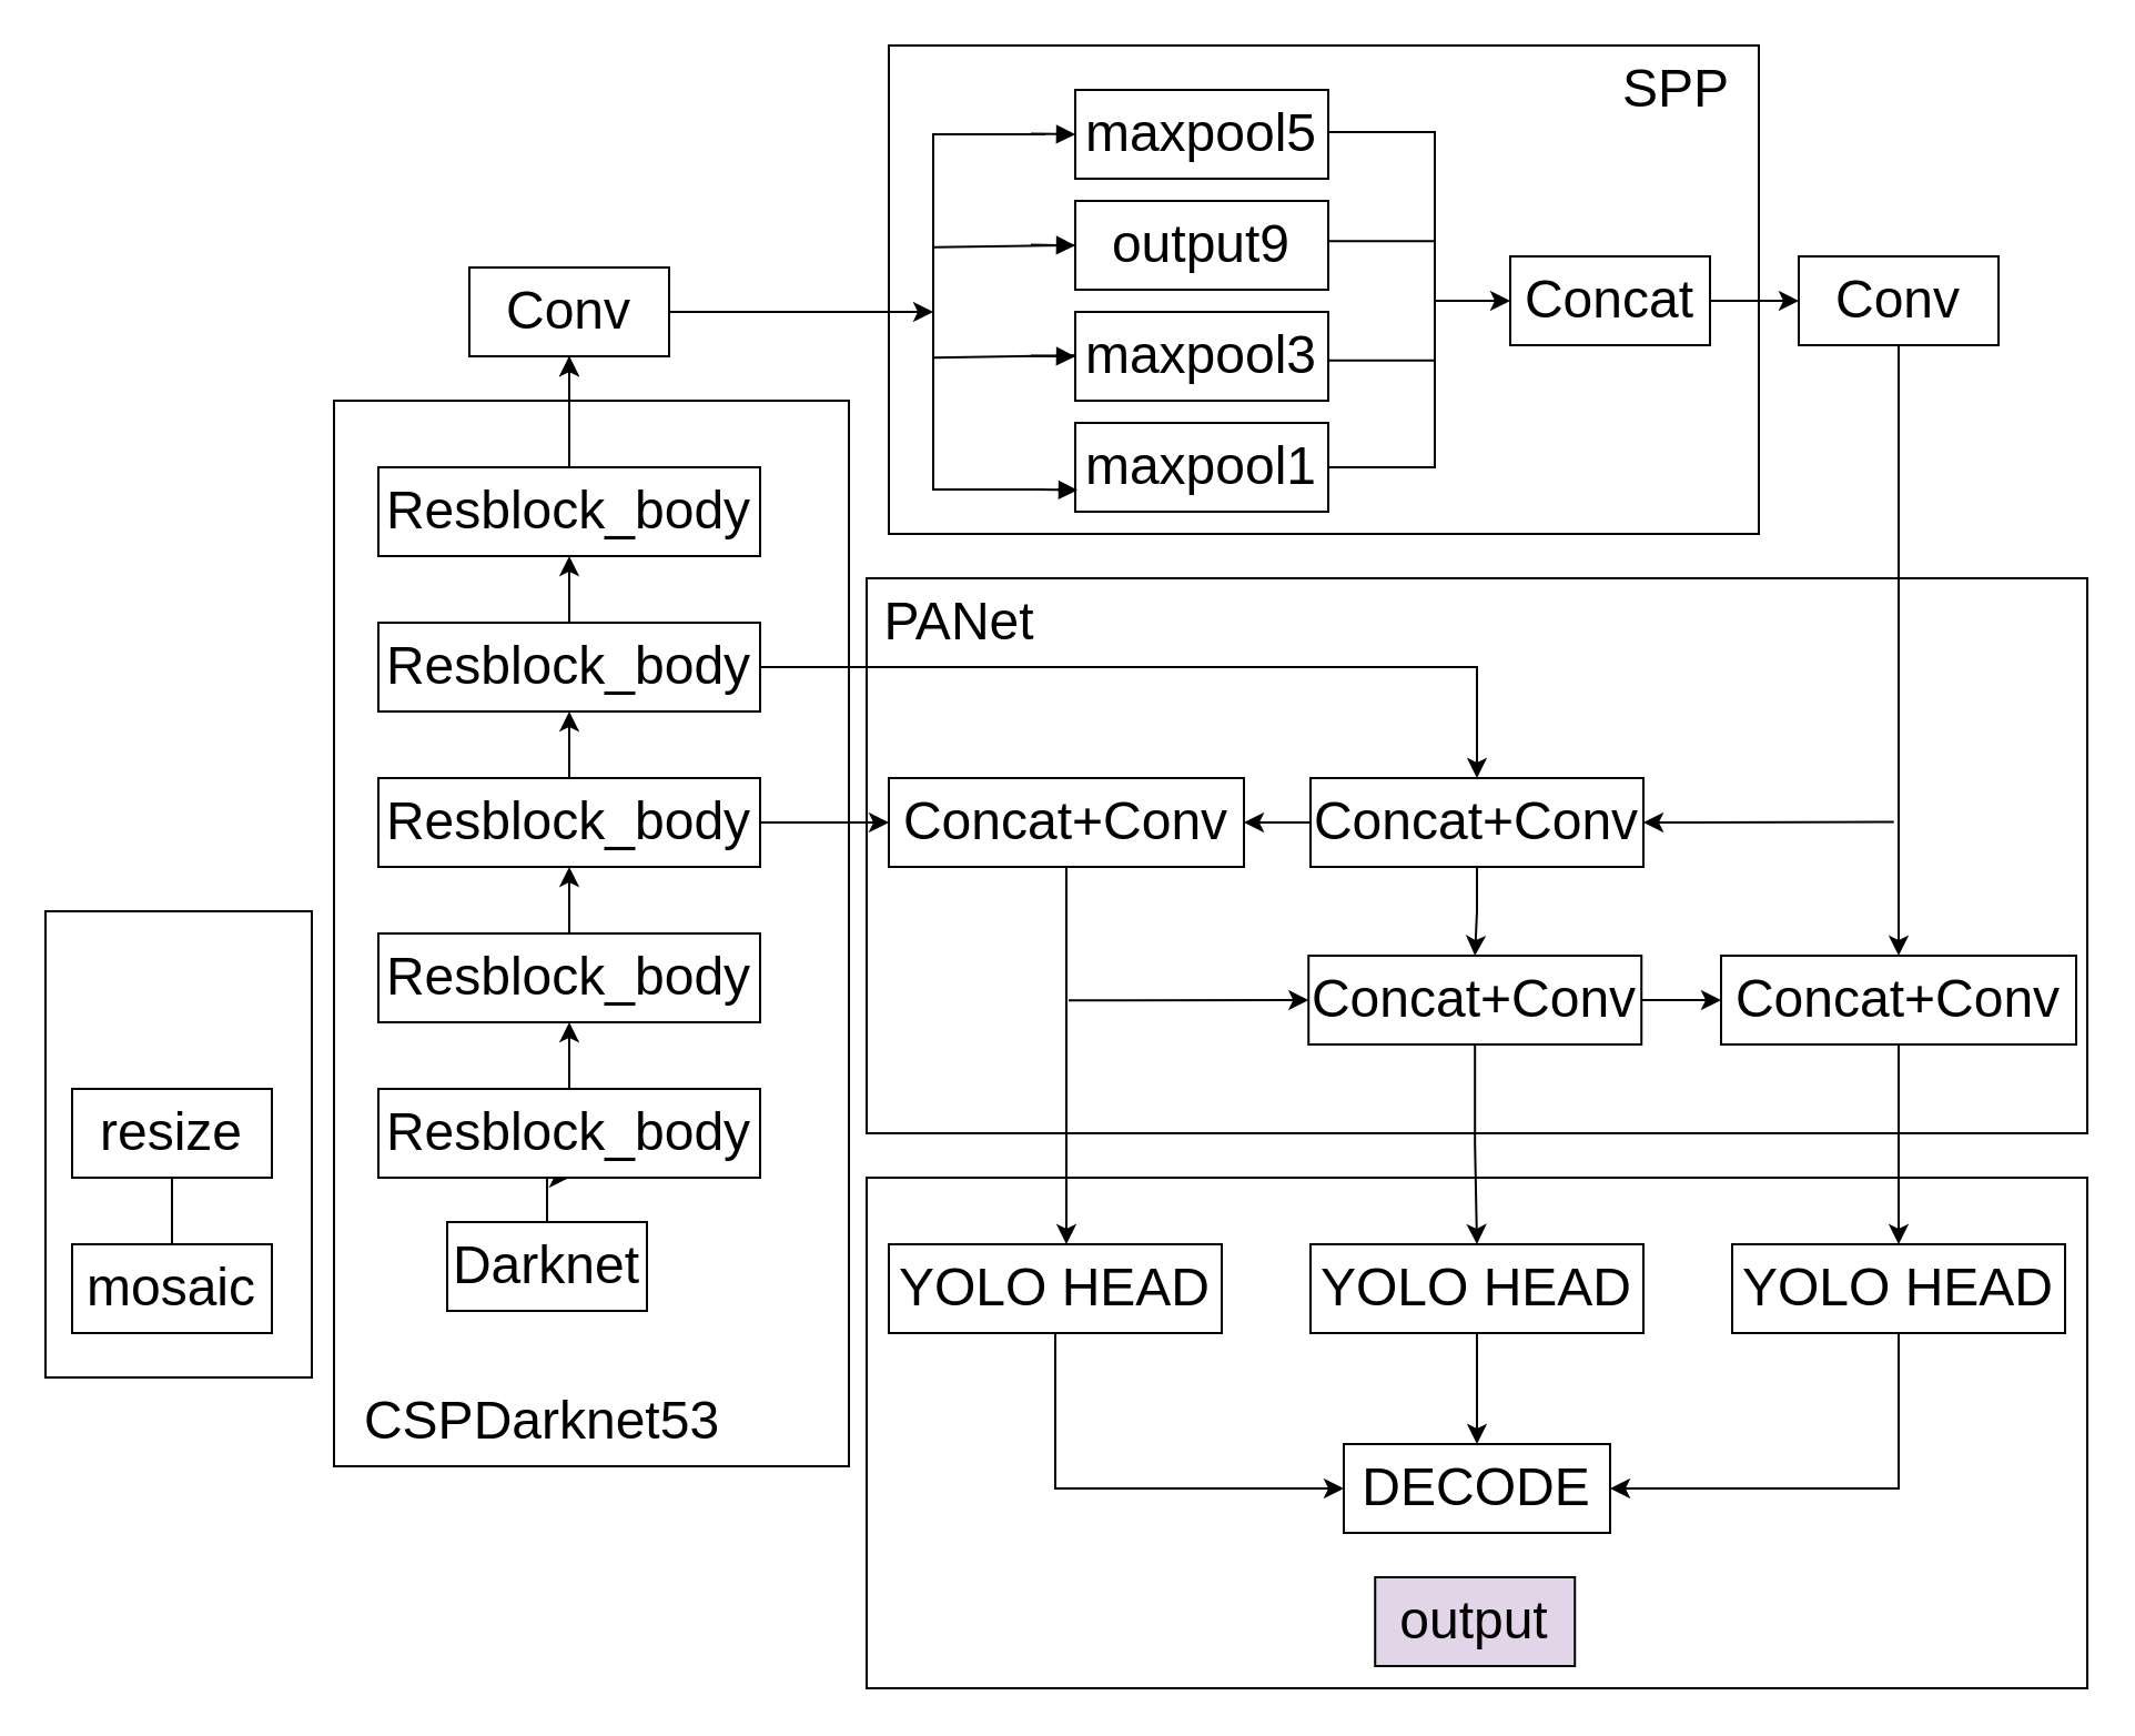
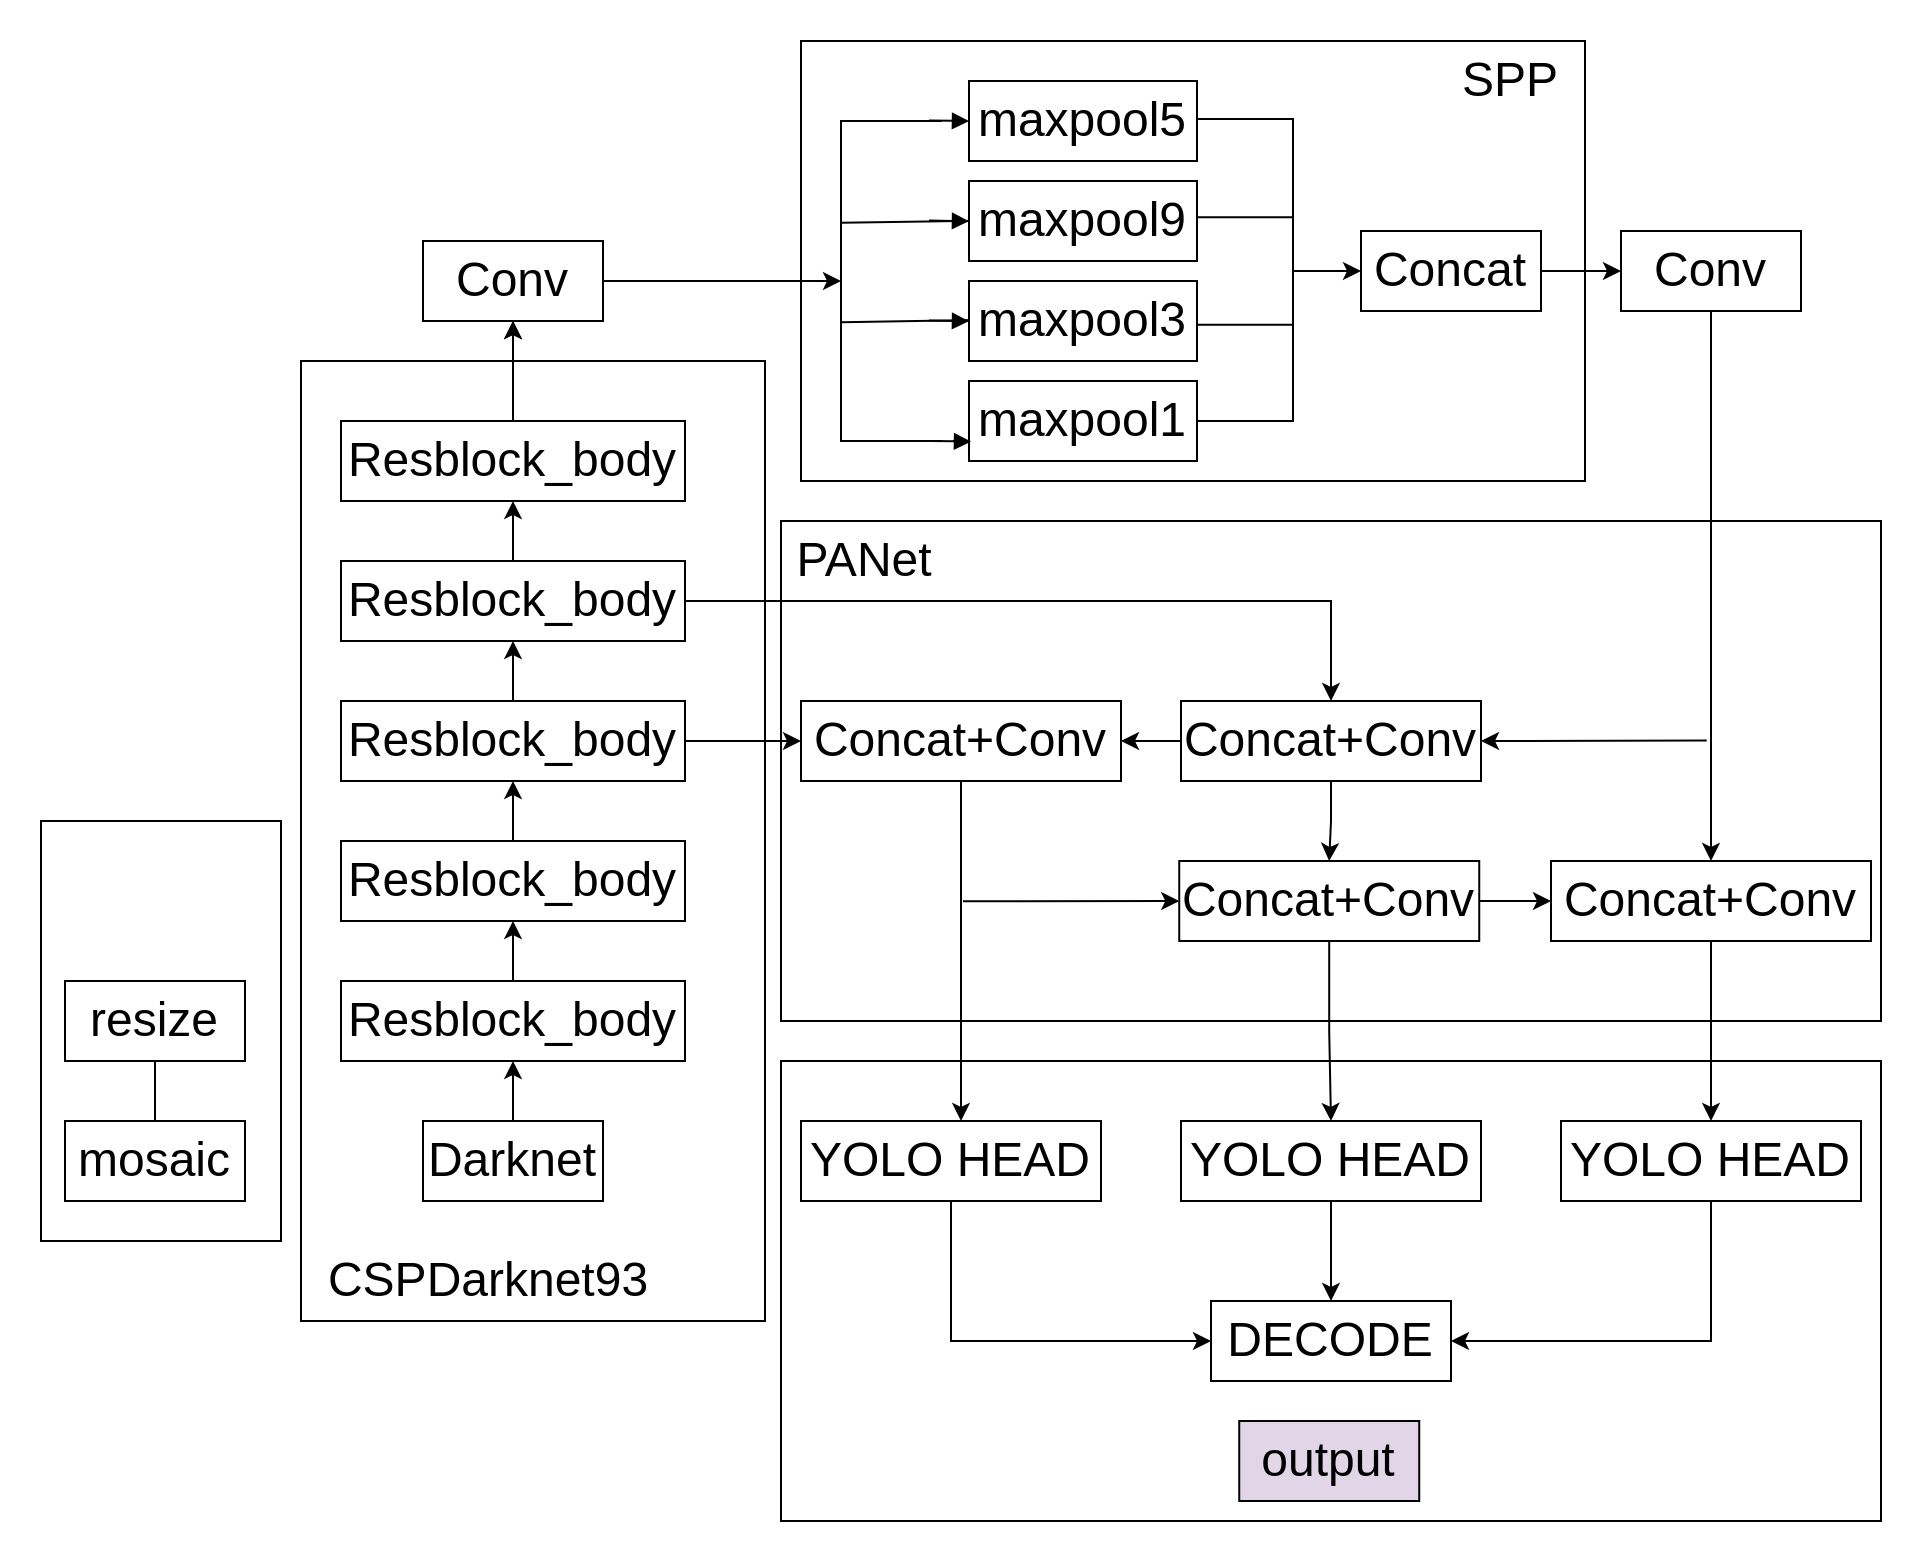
- <mxCell id="62" value="&lt;font style=&quot;font-size: 24px&quot;&gt;output9&lt;/font&gt;" style="rounded=0;whiteSpace=wrap;html=1;" vertex="1" parent="1"><mxGeometry x="484" y="90" width="114" height="40" as="geometry" /></mxCell>
+ <mxCell id="62" value="&lt;font style=&quot;font-size: 24px&quot;&gt;maxpool9&lt;/font&gt;" style="rounded=0;whiteSpace=wrap;html=1;" vertex="1" parent="1"><mxGeometry x="484" y="90" width="114" height="40" as="geometry" /></mxCell>
- <mxCell id="11" value="&lt;font style=&quot;font-size: 24px&quot;&gt;Darknet&lt;/font&gt;" style="rounded=0;whiteSpace=wrap;html=1;" parent="1" vertex="1"><mxGeometry x="201" y="550" width="90" height="40" as="geometry" /></mxCell>
+ <mxCell id="11" value="&lt;font style=&quot;font-size: 24px&quot;&gt;Darknet&lt;/font&gt;" style="rounded=0;whiteSpace=wrap;html=1;" parent="1" vertex="1"><mxGeometry x="211" y="560" width="90" height="40" as="geometry" /></mxCell>
- <mxCell id="68" value="&lt;font style=&quot;font-size: 24px&quot;&gt;CSPDarknet53&lt;/font&gt;" style="text;html=1;strokeColor=none;fillColor=none;align=center;verticalAlign=middle;whiteSpace=wrap;rounded=0;" vertex="1" parent="1"><mxGeometry x="164" y="620" width="160" height="40" as="geometry" /></mxCell>
+ <mxCell id="68" value="&lt;font style=&quot;font-size: 24px&quot;&gt;CSPDarknet93&lt;/font&gt;" style="text;html=1;strokeColor=none;fillColor=none;align=center;verticalAlign=middle;whiteSpace=wrap;rounded=0;" vertex="1" parent="1"><mxGeometry x="164" y="620" width="160" height="40" as="geometry" /></mxCell>
